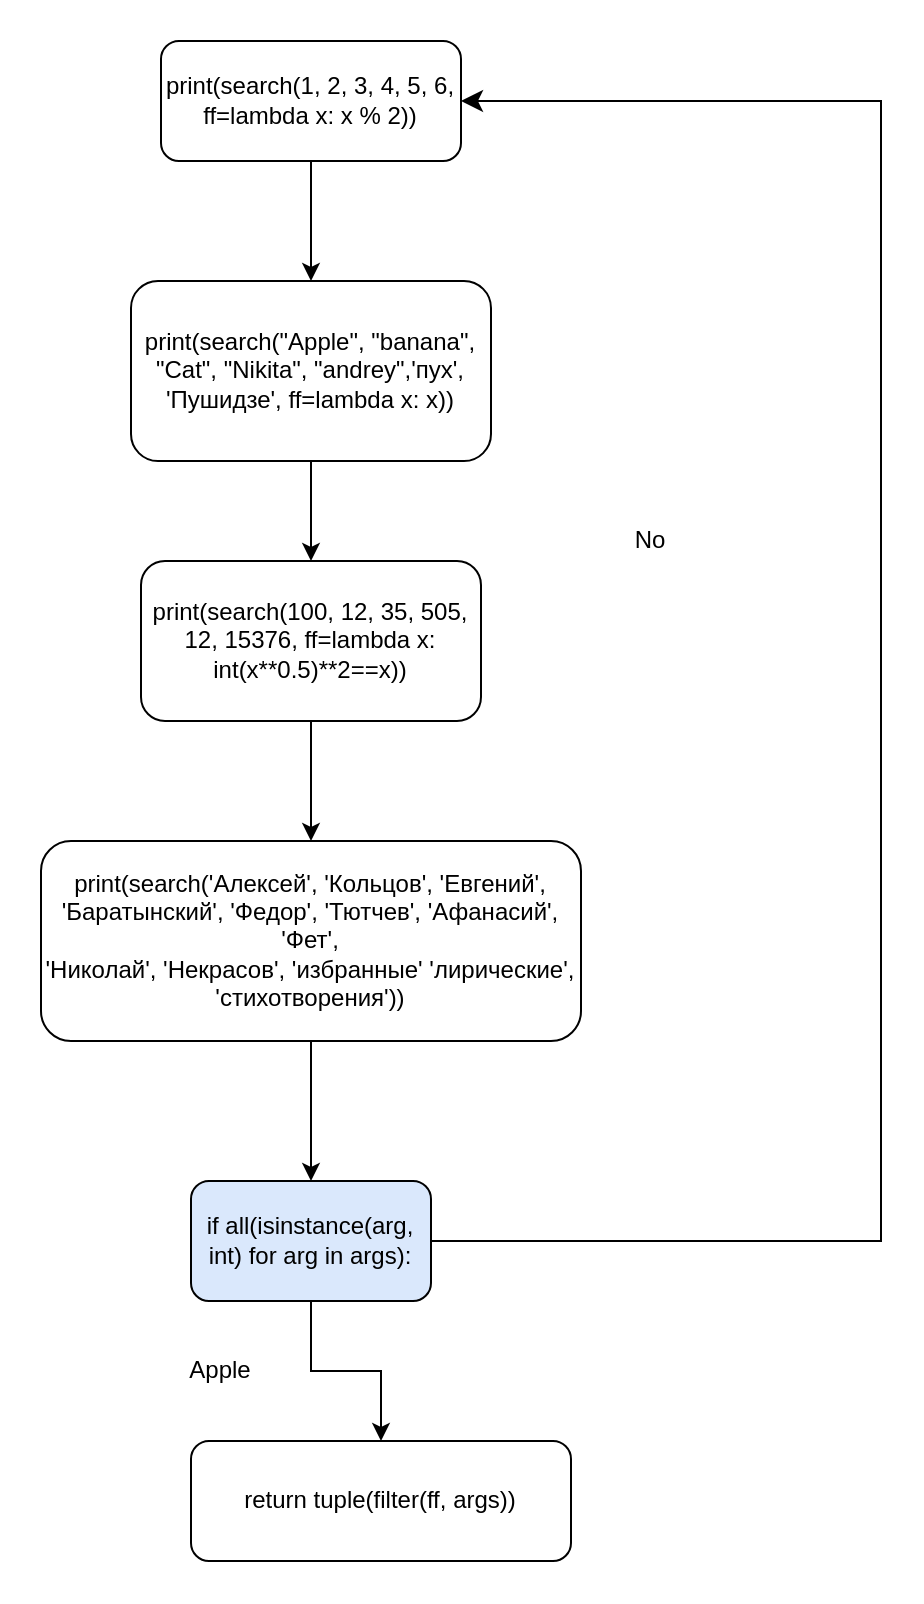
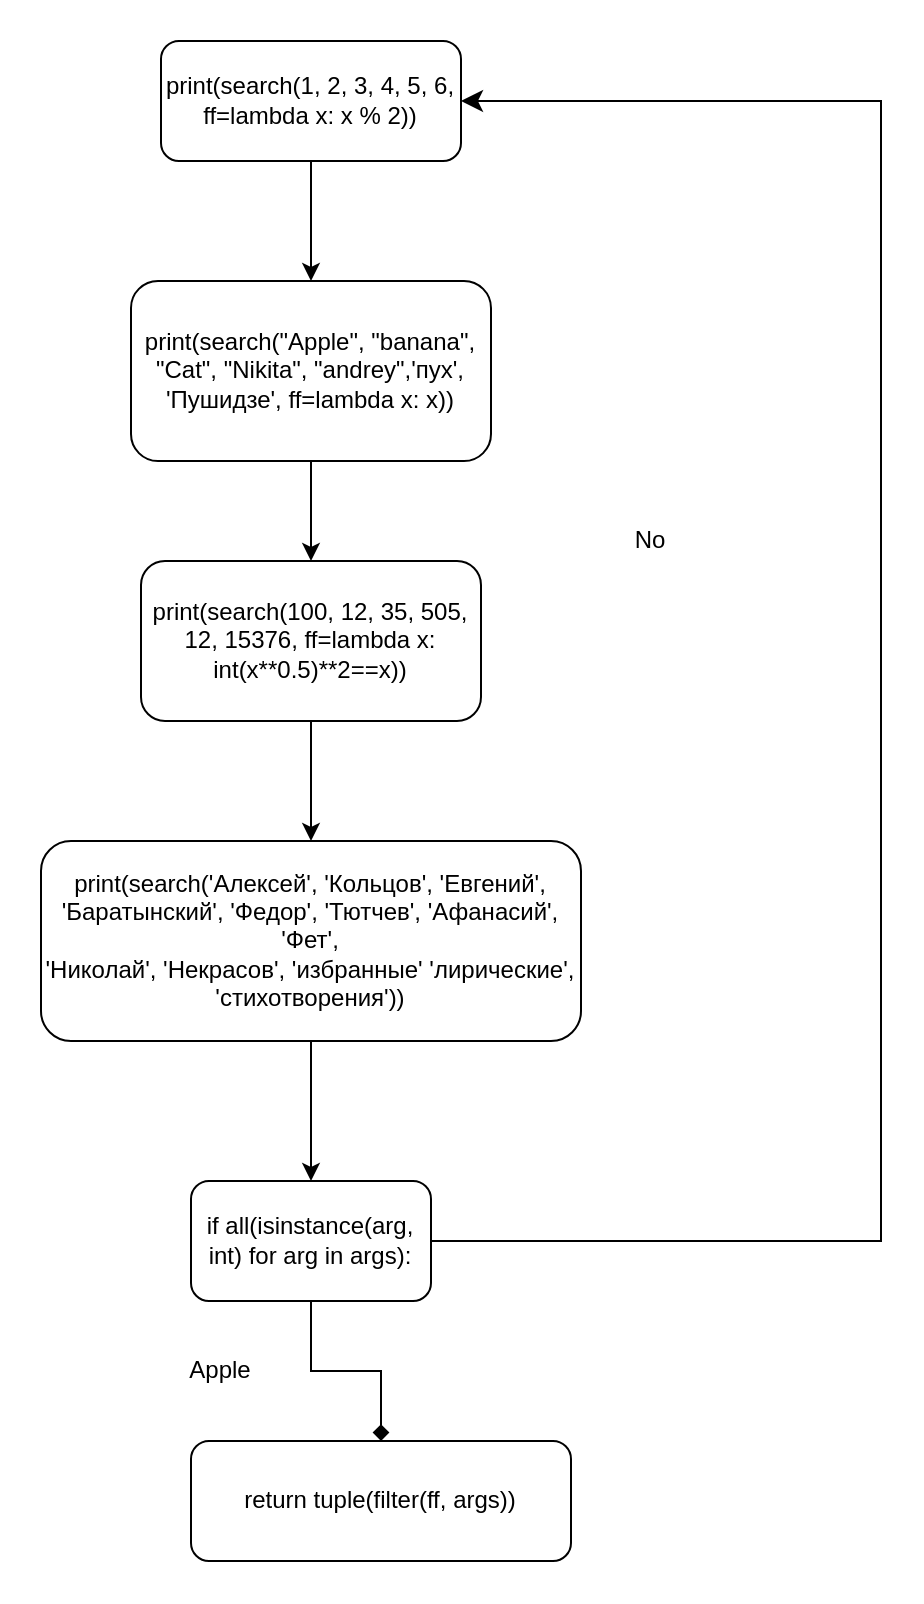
- <mxCell id="11" value="if all(isinstance(arg, int) for arg in args):" style="rounded=1;whiteSpace=wrap;html=1;fillColor=#dae8fc;" vertex="1" parent="1"><mxGeometry x="95" y="590" width="120" height="60" as="geometry" /></mxCell>
+ <mxCell id="11" value="if all(isinstance(arg, int) for arg in args):" style="rounded=1;whiteSpace=wrap;html=1;" vertex="1" parent="1"><mxGeometry x="95" y="590" width="120" height="60" as="geometry" /></mxCell>
- <mxCell id="10" style="edgeStyle=orthogonalEdgeStyle;rounded=0;orthogonalLoop=1;jettySize=auto;html=1;entryX=0.5;entryY=0;entryDx=0;entryDy=0;" edge="1" parent="1" source="11" target="12"><mxGeometry relative="1" as="geometry"><mxPoint x="155" y="700" as="targetPoint" /></mxGeometry></mxCell>
+ <mxCell id="10" style="edgeStyle=orthogonalEdgeStyle;rounded=0;orthogonalLoop=1;jettySize=auto;html=1;entryX=0.5;entryY=0;entryDx=0;entryDy=0;endArrow=diamond;" edge="1" parent="1" source="11" target="12"><mxGeometry relative="1" as="geometry"><mxPoint x="155" y="700" as="targetPoint" /></mxGeometry></mxCell>
